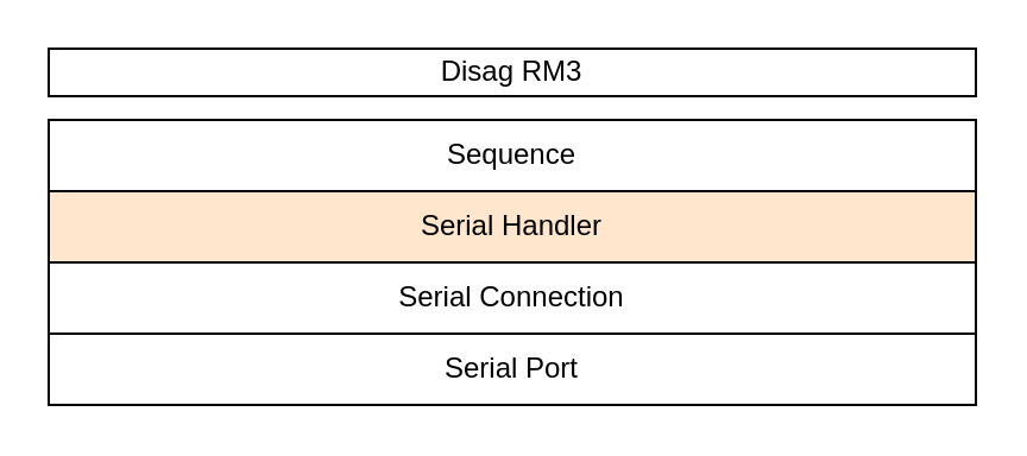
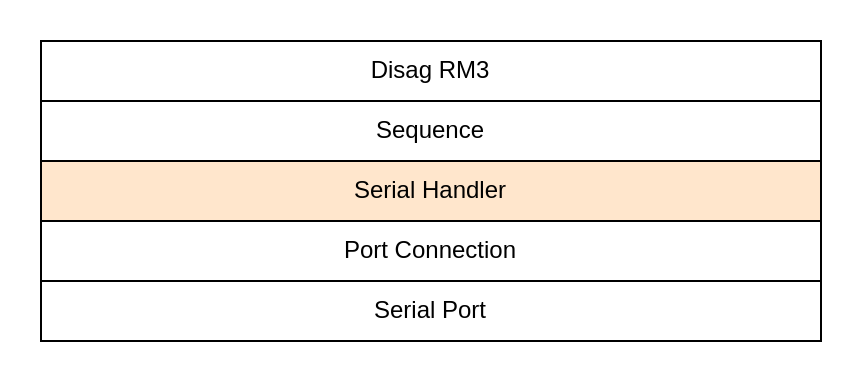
- <mxCell id="6" value="Disag RM3" style="rounded=0;whiteSpace=wrap;html=1;" vertex="1" parent="1"><mxGeometry x="20" y="20" width="390" height="20" as="geometry" /></mxCell>
+ <mxCell id="6" value="Disag RM3" style="rounded=0;whiteSpace=wrap;html=1;" vertex="1" parent="1"><mxGeometry x="20" y="20" width="390" height="30" as="geometry" /></mxCell>
- <mxCell id="3" value="Serial Connection" style="rounded=0;whiteSpace=wrap;html=1;" vertex="1" parent="1"><mxGeometry x="20" y="110" width="390" height="30" as="geometry" /></mxCell>
+ <mxCell id="3" value="Port Connection" style="rounded=0;whiteSpace=wrap;html=1;" vertex="1" parent="1"><mxGeometry x="20" y="110" width="390" height="30" as="geometry" /></mxCell>
